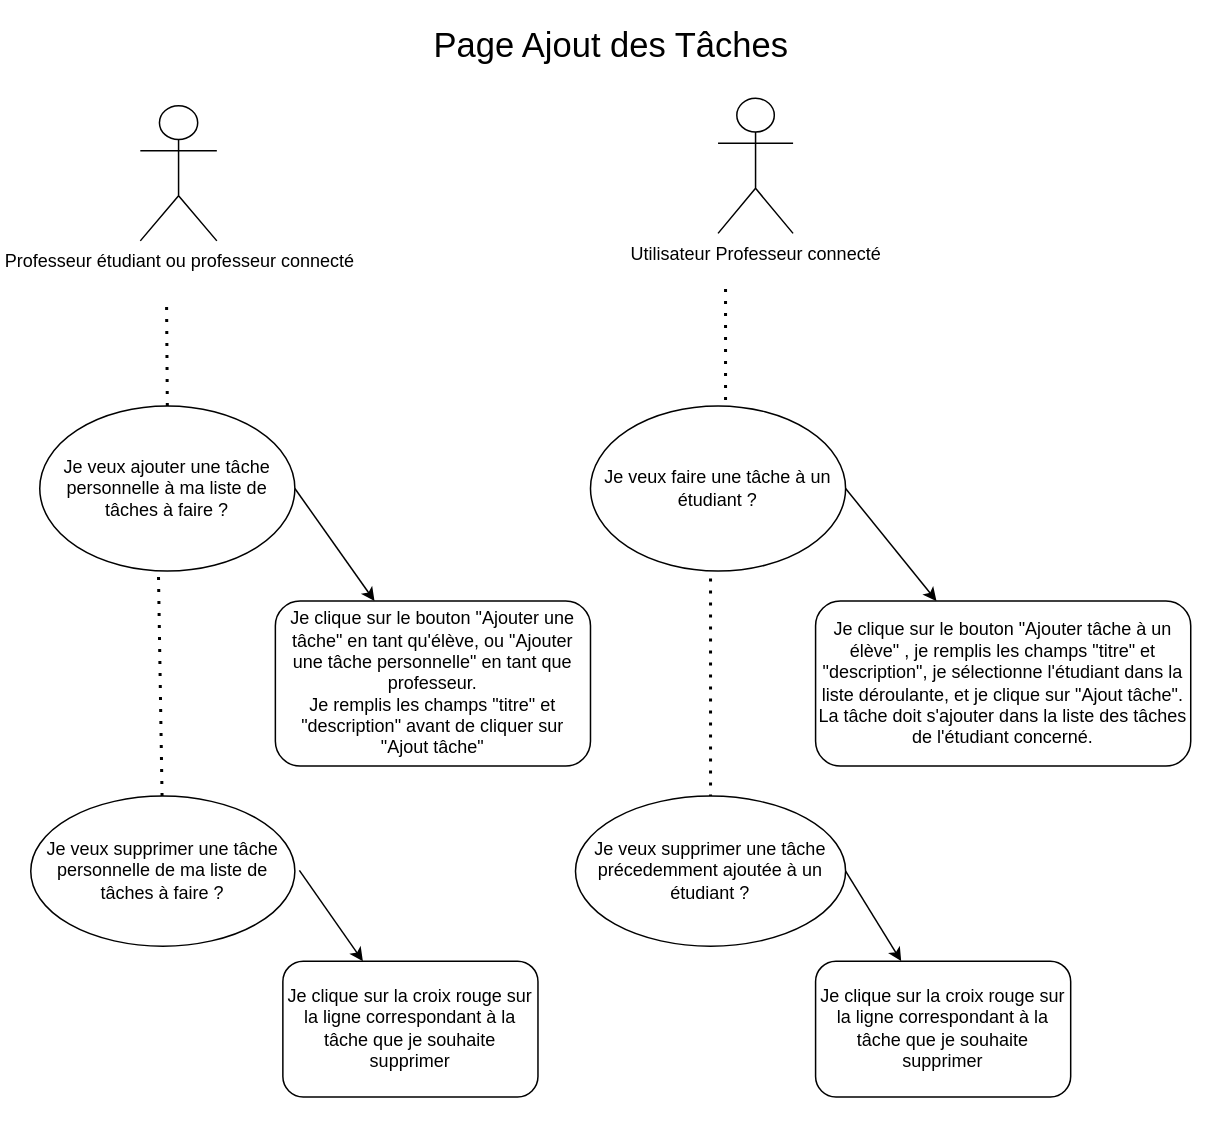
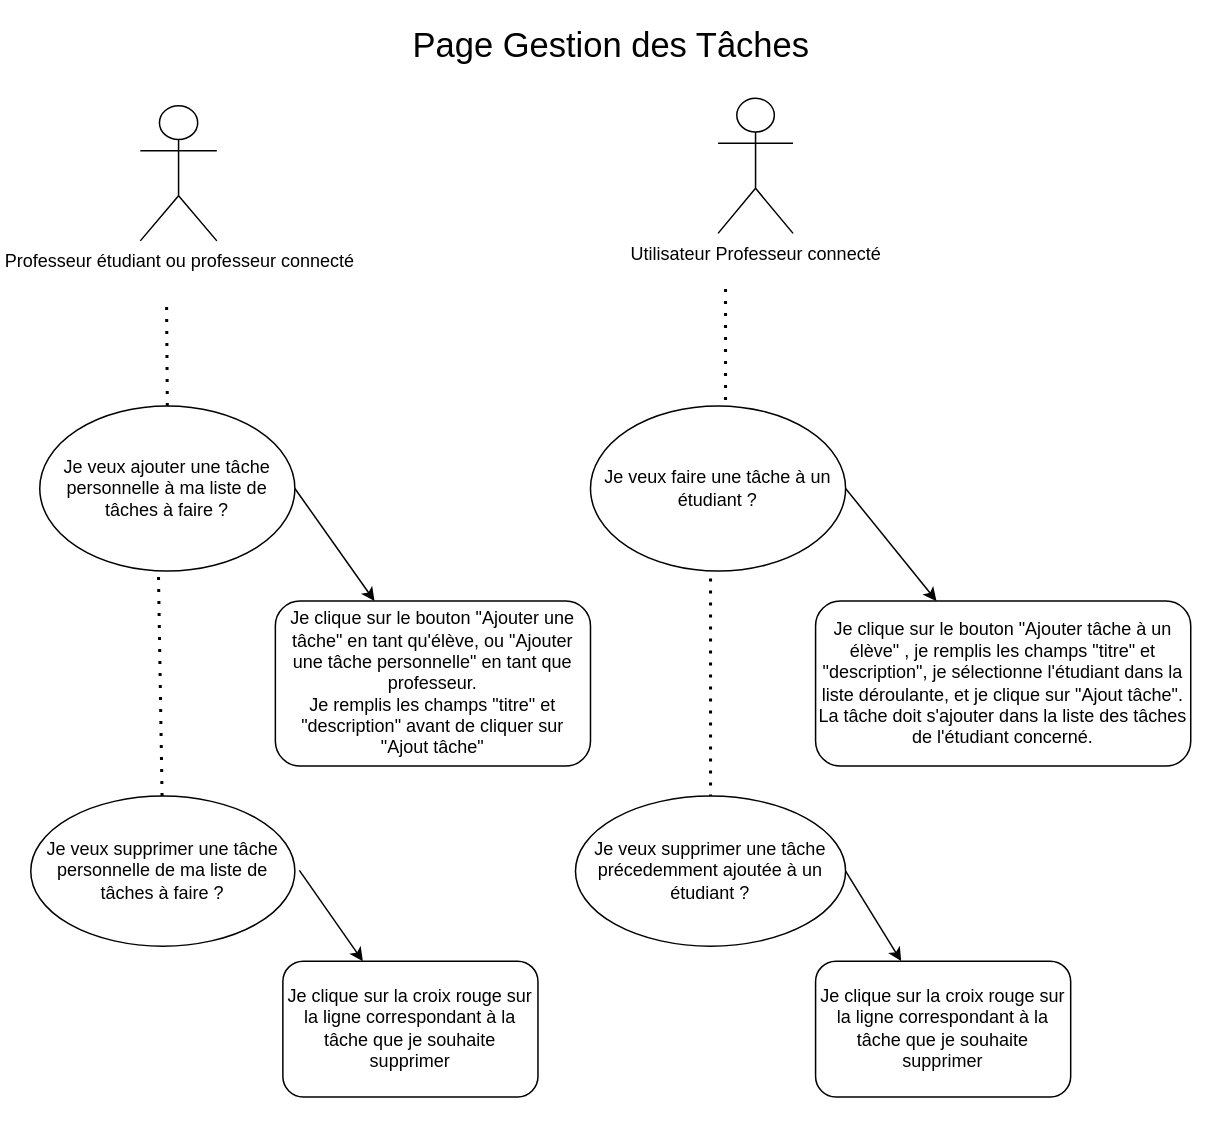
- <mxCell id="2" value="&lt;font style=&quot;font-size: 23px&quot;&gt;Page Ajout des Tâches&lt;/font&gt;" style="text;html=1;strokeColor=none;fillColor=none;align=center;verticalAlign=middle;whiteSpace=wrap;rounded=0;" parent="1" vertex="1"><mxGeometry x="257" y="20" width="300" height="20" as="geometry" /></mxCell>
+ <mxCell id="2" value="&lt;font style=&quot;font-size: 23px&quot;&gt;Page Gestion des Tâches&lt;/font&gt;" style="text;html=1;strokeColor=none;fillColor=none;align=center;verticalAlign=middle;whiteSpace=wrap;rounded=0;" parent="1" vertex="1"><mxGeometry x="257" y="20" width="300" height="20" as="geometry" /></mxCell>
